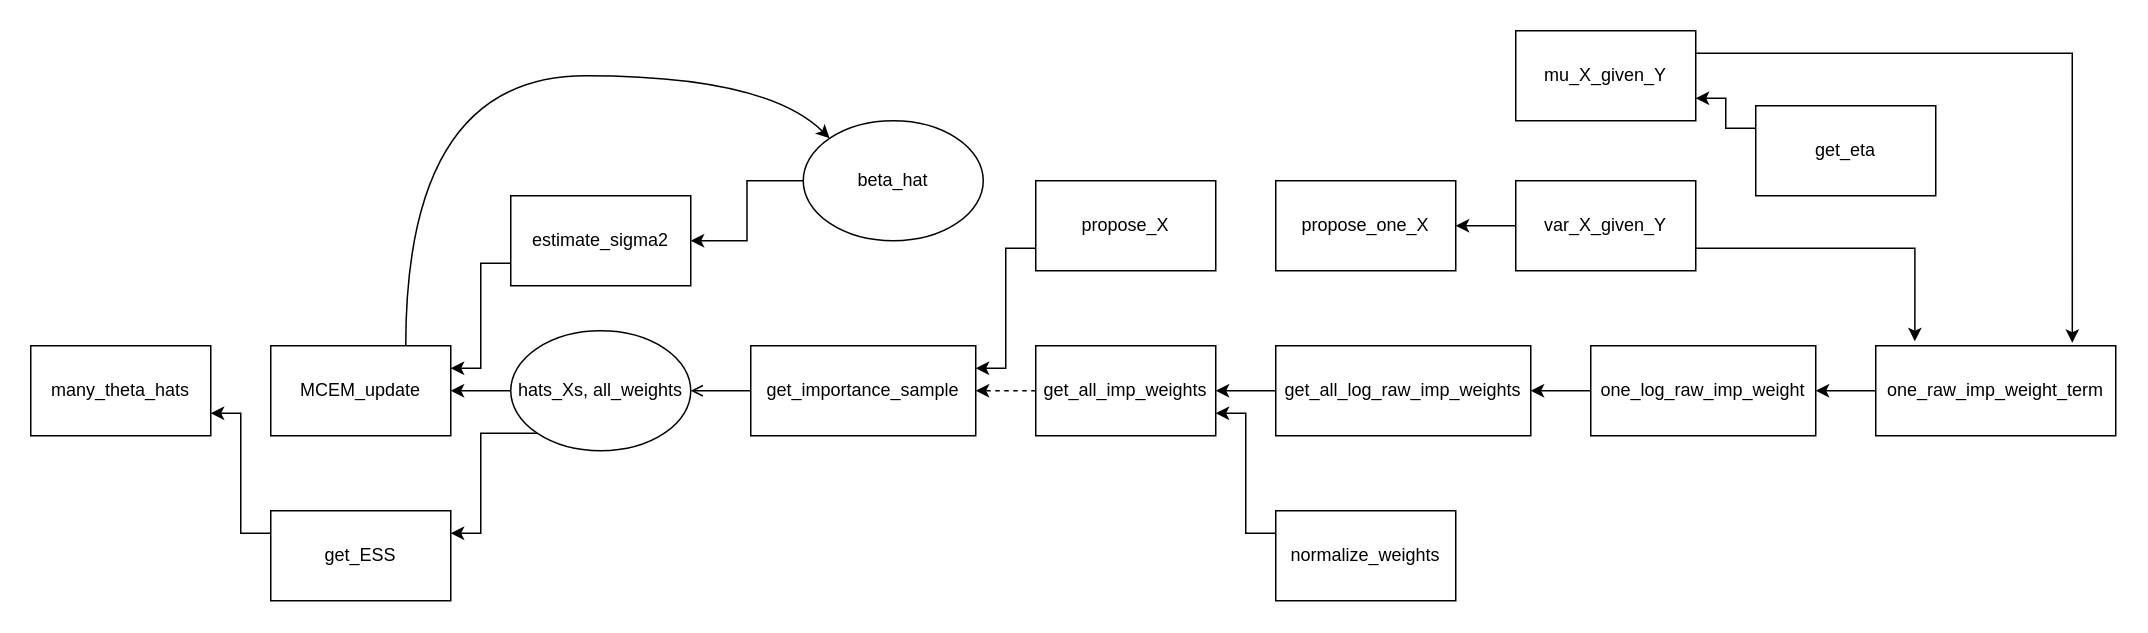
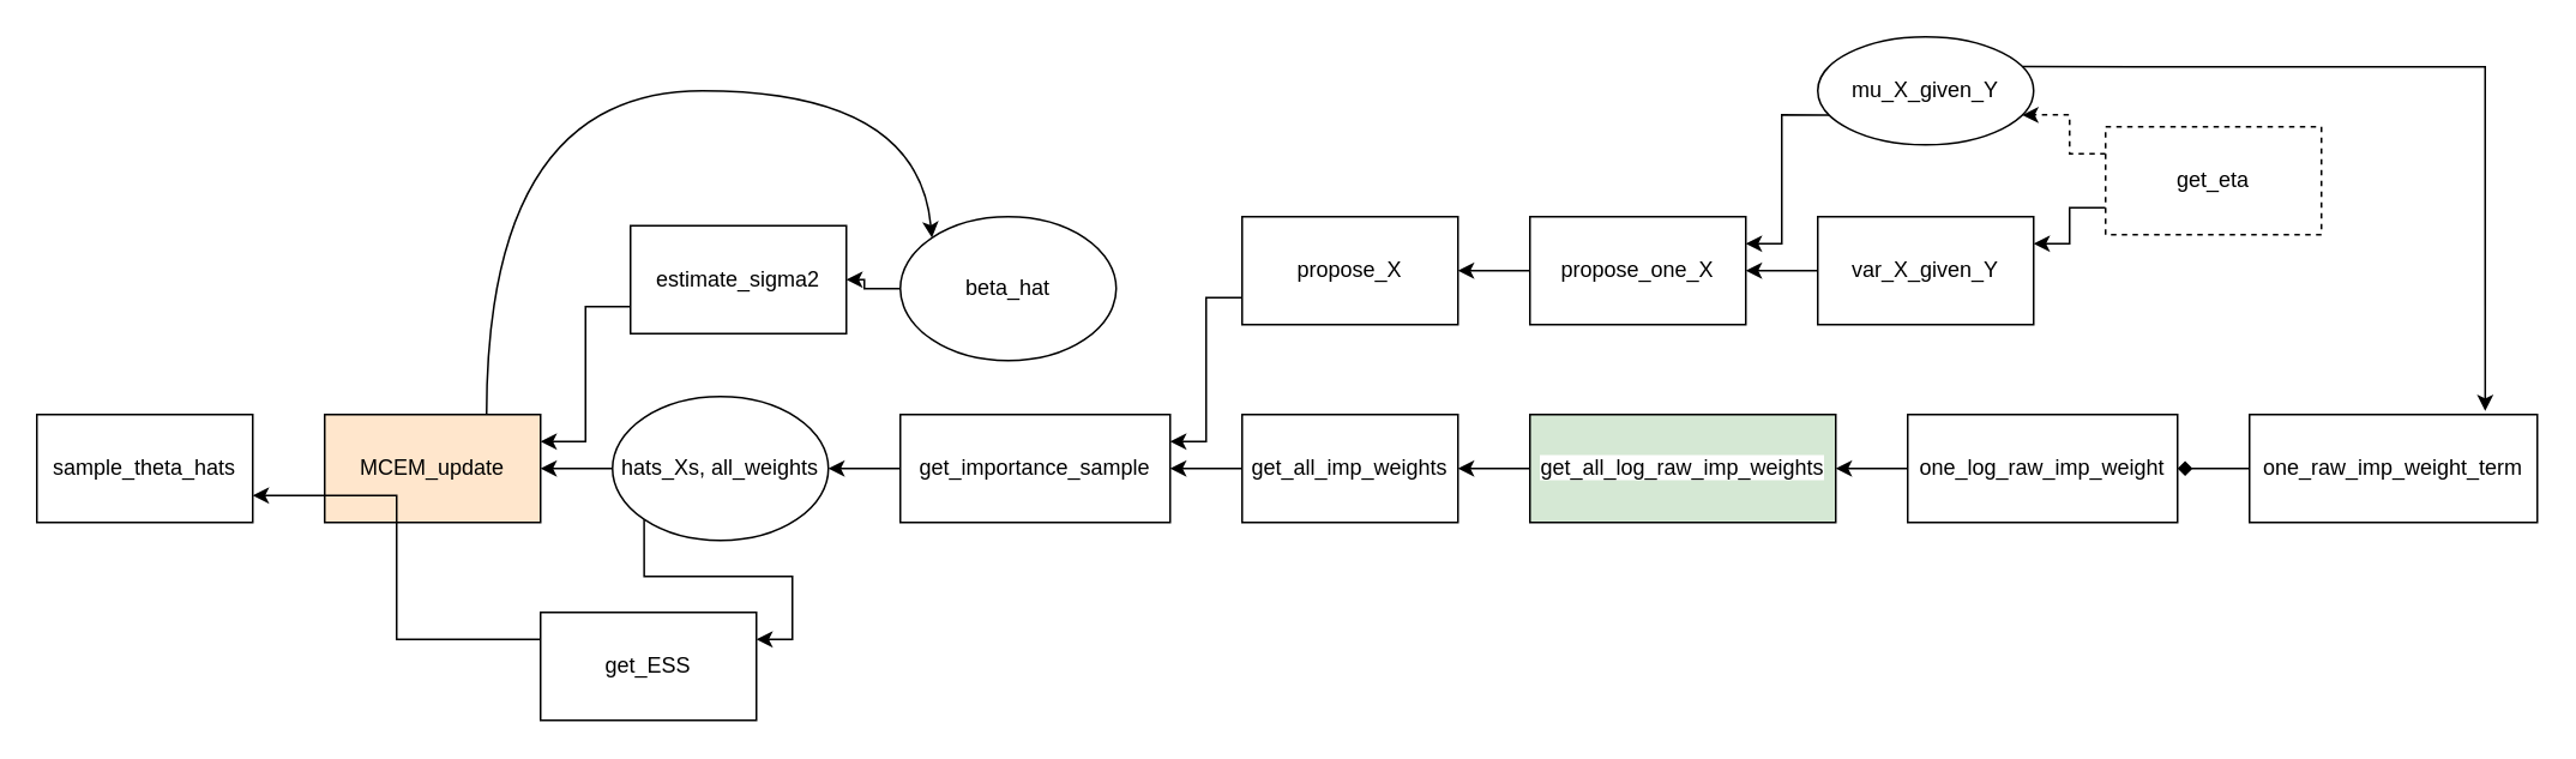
- <mxCell id="23" value="mu_X_given_Y" style="rounded=0;whiteSpace=wrap;html=1;" parent="1" vertex="1"><mxGeometry x="1010" y="20" width="120" height="60" as="geometry" /></mxCell>
+ <mxCell id="23" value="mu_X_given_Y" style="ellipse;whiteSpace=wrap;html=1;" parent="1" vertex="1"><mxGeometry x="1010" y="20" width="120" height="60" as="geometry" /></mxCell>
- <mxCell id="35" style="edgeStyle=orthogonalEdgeStyle;rounded=0;orthogonalLoop=1;jettySize=auto;html=1;exitX=0;exitY=0.25;exitDx=0;exitDy=0;entryX=1;entryY=0.75;entryDx=0;entryDy=0;" parent="1" source="37" target="23" edge="1"><mxGeometry relative="1" as="geometry" /></mxCell>
+ <mxCell id="35" style="edgeStyle=orthogonalEdgeStyle;rounded=0;orthogonalLoop=1;jettySize=auto;html=1;exitX=0;exitY=0.25;exitDx=0;exitDy=0;entryX=1;entryY=0.75;entryDx=0;entryDy=0;dashed=1;" parent="1" source="37" target="23" edge="1"><mxGeometry relative="1" as="geometry" /></mxCell>
+ <mxCell id="21" style="edgeStyle=orthogonalEdgeStyle;rounded=0;orthogonalLoop=1;jettySize=auto;html=1;exitX=0;exitY=0.75;exitDx=0;exitDy=0;entryX=1;entryY=0.25;entryDx=0;entryDy=0;" parent="1" source="23" target="20" edge="1"><mxGeometry relative="1" as="geometry" /></mxCell>
- <mxCell id="37" value="get_eta" style="rounded=0;whiteSpace=wrap;html=1;" parent="1" vertex="1"><mxGeometry x="1170" y="70" width="120" height="60" as="geometry" /></mxCell>
+ <mxCell id="37" value="get_eta" style="rounded=0;whiteSpace=wrap;html=1;dashed=1;" parent="1" vertex="1"><mxGeometry x="1170" y="70" width="120" height="60" as="geometry" /></mxCell>
- <mxCell id="12" value="beta_hat" style="ellipse;whiteSpace=wrap;html=1;" parent="1" vertex="1"><mxGeometry x="535" y="80" width="120" height="80" as="geometry" /></mxCell>
+ <mxCell id="12" value="beta_hat" style="ellipse;whiteSpace=wrap;html=1;" parent="1" vertex="1"><mxGeometry x="500" y="120" width="120" height="80" as="geometry" /></mxCell>
+ <mxCell id="36" style="edgeStyle=orthogonalEdgeStyle;rounded=0;orthogonalLoop=1;jettySize=auto;html=1;exitX=0;exitY=0.75;exitDx=0;exitDy=0;entryX=1;entryY=0.25;entryDx=0;entryDy=0;" parent="1" source="37" target="26" edge="1"><mxGeometry relative="1" as="geometry" /></mxCell>
+ <mxCell id="19" value="" style="edgeStyle=orthogonalEdgeStyle;rounded=0;orthogonalLoop=1;jettySize=auto;html=1;" parent="1" source="20" target="16" edge="1"><mxGeometry relative="1" as="geometry" /></mxCell>
- <mxCell id="10" value="estimate_sigma2" style="rounded=0;whiteSpace=wrap;html=1;" parent="1" vertex="1"><mxGeometry x="340" width="120" height="60" as="geometry" y="130" /></mxCell>
+ <mxCell id="10" value="estimate_sigma2" style="rounded=0;whiteSpace=wrap;html=1;" parent="1" vertex="1"><mxGeometry x="350" y="125" width="120" height="60" as="geometry" /></mxCell>
- <mxCell id="25" style="edgeStyle=orthogonalEdgeStyle;rounded=0;orthogonalLoop=1;jettySize=auto;html=1;exitX=1;exitY=0.75;exitDx=0;exitDy=0;entryX=0.163;entryY=-0.05;entryDx=0;entryDy=0;entryPerimeter=0;" parent="1" source="26" target="34" edge="1"><mxGeometry relative="1" as="geometry" /></mxCell>
- <mxCell id="2" value="many_theta_hats" style="rounded=0;whiteSpace=wrap;html=1;" parent="1" vertex="1"><mxGeometry x="20" y="230" width="120" height="60" as="geometry" /></mxCell>
+ <mxCell id="2" value="sample_theta_hats" style="rounded=0;whiteSpace=wrap;html=1;" parent="1" vertex="1"><mxGeometry x="20" y="230" width="120" height="60" as="geometry" /></mxCell>
- <mxCell id="3" value="MCEM_update" style="rounded=0;whiteSpace=wrap;html=1;" parent="1" vertex="1"><mxGeometry x="180" y="230" width="120" height="60" as="geometry" /></mxCell>
+ <mxCell id="3" value="MCEM_update" style="rounded=0;whiteSpace=wrap;html=1;fillColor=#ffe6cc;" parent="1" vertex="1"><mxGeometry x="180" y="230" width="120" height="60" as="geometry" /></mxCell>
- <mxCell id="13" value="" style="edgeStyle=orthogonalEdgeStyle;rounded=0;orthogonalLoop=1;jettySize=auto;html=1;endArrow=open;" parent="1" source="14" target="7" edge="1"><mxGeometry relative="1" as="geometry" /></mxCell>
+ <mxCell id="13" value="" style="edgeStyle=orthogonalEdgeStyle;rounded=0;orthogonalLoop=1;jettySize=auto;html=1;" parent="1" source="14" target="7" edge="1"><mxGeometry relative="1" as="geometry" /></mxCell>
- <mxCell id="17" value="" style="edgeStyle=orthogonalEdgeStyle;rounded=0;orthogonalLoop=1;jettySize=auto;html=1;dashed=1;" parent="1" source="18" target="14" edge="1"><mxGeometry relative="1" as="geometry" /></mxCell>
+ <mxCell id="17" value="" style="edgeStyle=orthogonalEdgeStyle;rounded=0;orthogonalLoop=1;jettySize=auto;html=1;" parent="1" source="18" target="14" edge="1"><mxGeometry relative="1" as="geometry" /></mxCell>
- <mxCell id="30" value="&lt;span style=&quot;color: rgb(0, 0, 0); font-family: Helvetica; font-style: normal; font-variant-ligatures: normal; font-variant-caps: normal; font-weight: 400; letter-spacing: normal; orphans: 2; text-align: center; text-indent: 0px; text-transform: none; widows: 2; word-spacing: 0px; -webkit-text-stroke-width: 0px; background-color: rgb(255, 255, 255); text-decoration-thickness: initial; text-decoration-style: initial; text-decoration-color: initial; float: none; display: inline !important;&quot;&gt;&lt;font style=&quot;font-size: 12px;&quot;&gt;get_all_log_raw_imp_weights&lt;/font&gt;&lt;/span&gt;" style="rounded=0;whiteSpace=wrap;html=1;" parent="1" vertex="1"><mxGeometry x="850" y="230" width="170" height="60" as="geometry" /></mxCell>
+ <mxCell id="30" value="&lt;span style=&quot;color: rgb(0, 0, 0); font-family: Helvetica; font-style: normal; font-variant-ligatures: normal; font-variant-caps: normal; font-weight: 400; letter-spacing: normal; orphans: 2; text-align: center; text-indent: 0px; text-transform: none; widows: 2; word-spacing: 0px; -webkit-text-stroke-width: 0px; background-color: rgb(255, 255, 255); text-decoration-thickness: initial; text-decoration-style: initial; text-decoration-color: initial; float: none; display: inline !important;&quot;&gt;&lt;font style=&quot;font-size: 12px;&quot;&gt;get_all_log_raw_imp_weights&lt;/font&gt;&lt;/span&gt;" style="rounded=0;whiteSpace=wrap;html=1;fillColor=#d5e8d4;" parent="1" vertex="1"><mxGeometry x="850" y="230" width="170" height="60" as="geometry" /></mxCell>
- <mxCell id="33" value="" style="edgeStyle=orthogonalEdgeStyle;rounded=0;orthogonalLoop=1;jettySize=auto;html=1;" parent="1" source="34" target="32" edge="1"><mxGeometry relative="1" as="geometry" /></mxCell>
+ <mxCell id="33" value="" style="edgeStyle=orthogonalEdgeStyle;rounded=0;orthogonalLoop=1;jettySize=auto;html=1;endArrow=diamond;" parent="1" source="34" target="32" edge="1"><mxGeometry relative="1" as="geometry" /></mxCell>
- <mxCell id="27" style="edgeStyle=orthogonalEdgeStyle;rounded=0;orthogonalLoop=1;jettySize=auto;html=1;exitX=0;exitY=0.25;exitDx=0;exitDy=0;entryX=1;entryY=0.75;entryDx=0;entryDy=0;" parent="1" source="28" target="18" edge="1"><mxGeometry relative="1" as="geometry" /></mxCell>
- <mxCell id="5" value="get_ESS" style="rounded=0;whiteSpace=wrap;html=1;" parent="1" vertex="1"><mxGeometry x="180" y="340" width="120" height="60" as="geometry" /></mxCell>
+ <mxCell id="5" value="get_ESS" style="rounded=0;whiteSpace=wrap;html=1;" parent="1" vertex="1"><mxGeometry x="300" y="340" width="120" height="60" as="geometry" /></mxCell>
- <mxCell id="28" value="normalize_weights" style="rounded=0;whiteSpace=wrap;html=1;" parent="1" vertex="1"><mxGeometry x="850" y="340" width="120" height="60" as="geometry" /></mxCell>
